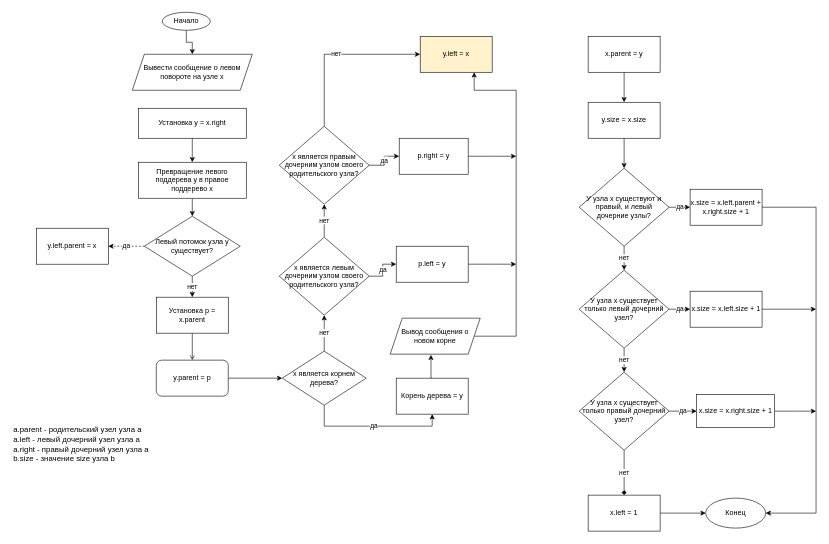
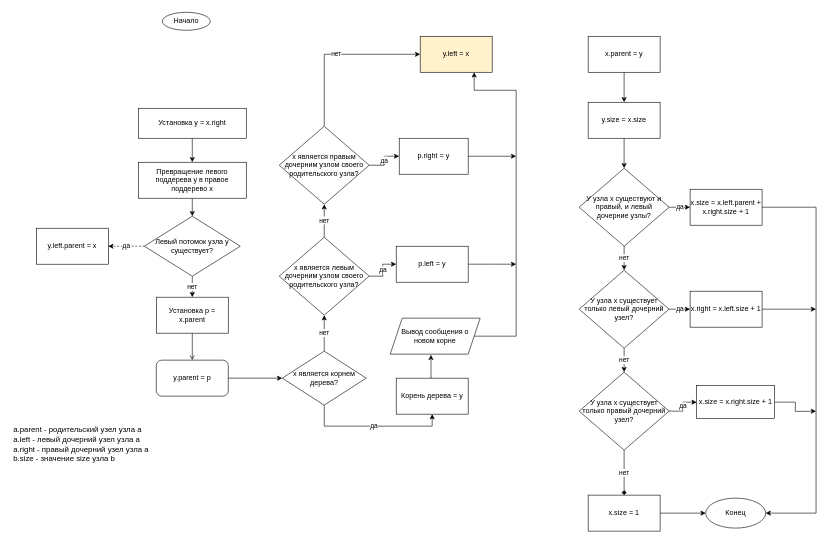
- <mxCell id="2" style="edgeStyle=orthogonalEdgeStyle;rounded=0;orthogonalLoop=1;jettySize=auto;html=1;entryX=0.5;entryY=0;entryDx=0;entryDy=0;" edge="1" parent="1" source="3" target="4"><mxGeometry relative="1" as="geometry" /></mxCell>
- <mxCell id="4" value="Вывести сообщение о левом повороте на узле x" style="shape=parallelogram;perimeter=parallelogramPerimeter;whiteSpace=wrap;html=1;fixedSize=1;" parent="1" vertex="1"><mxGeometry x="220" y="90" width="200" height="60" as="geometry" /></mxCell>
- <mxCell id="52" value="x.size = x.left.size + 1" style="rounded=0;whiteSpace=wrap;html=1;" vertex="1" parent="1"><mxGeometry x="1150" y="485" width="120" height="60" as="geometry" /></mxCell>
+ <mxCell id="52" value="x.right = x.left.size + 1" style="rounded=0;whiteSpace=wrap;html=1;" vertex="1" parent="1"><mxGeometry x="1150" y="485" width="120" height="60" as="geometry" /></mxCell>
- <mxCell id="54" value="x.size = x.right.size + 1" style="rounded=0;whiteSpace=wrap;html=1;" vertex="1" parent="1"><mxGeometry x="1161" y="657.5" width="130" height="55" as="geometry" /></mxCell>
+ <mxCell id="54" value="x.size = x.right.size + 1" style="rounded=0;whiteSpace=wrap;html=1;" vertex="1" parent="1"><mxGeometry x="1161" y="642.5" width="130" height="55" as="geometry" /></mxCell>
- <mxCell id="56" value="x.left = 1" style="rounded=0;whiteSpace=wrap;html=1;" vertex="1" parent="1"><mxGeometry x="980" y="825" width="120" height="60" as="geometry" /></mxCell>
+ <mxCell id="56" value="x.size = 1" style="rounded=0;whiteSpace=wrap;html=1;" vertex="1" parent="1"><mxGeometry x="980" y="825" width="120" height="60" as="geometry" /></mxCell>
